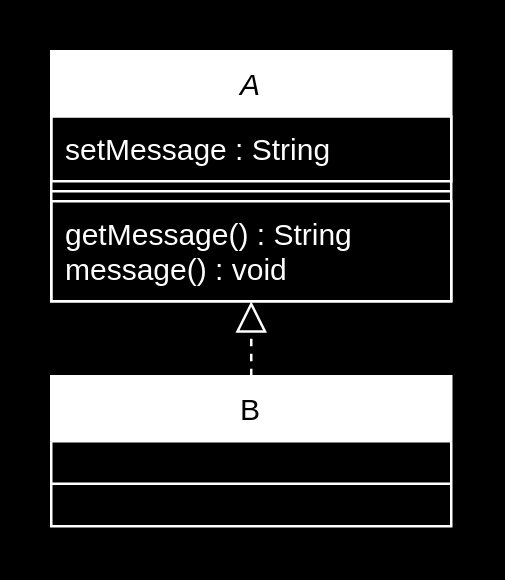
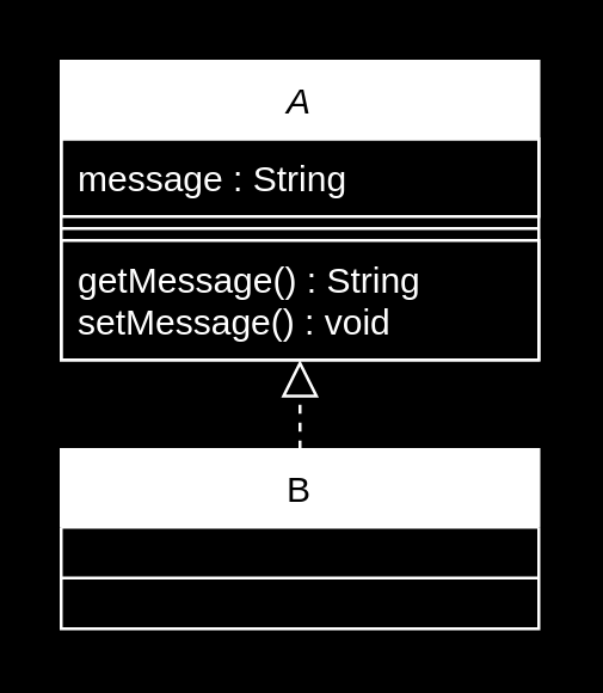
- <mxCell id="3" value="setMessage : String" style="text;align=left;verticalAlign=top;spacingLeft=4;spacingRight=4;overflow=hidden;rotatable=0;points=[[0,0.5],[1,0.5]];portConstraint=eastwest;strokeColor=#FFFFFF;fontColor=#FFFFFF;" parent="2" vertex="1"><mxGeometry y="26" width="160" height="26" as="geometry" /></mxCell>
+ <mxCell id="3" value="message : String" style="text;align=left;verticalAlign=top;spacingLeft=4;spacingRight=4;overflow=hidden;rotatable=0;points=[[0,0.5],[1,0.5]];portConstraint=eastwest;strokeColor=#FFFFFF;fontColor=#FFFFFF;" parent="2" vertex="1"><mxGeometry y="26" width="160" height="26" as="geometry" /></mxCell>
- <mxCell id="5" value="getMessage() : String&#10;message() : void" style="text;align=left;verticalAlign=top;spacingLeft=4;spacingRight=4;overflow=hidden;rotatable=0;points=[[0,0.5],[1,0.5]];portConstraint=eastwest;strokeColor=#FFFFFF;fontColor=#FFFFFF;" parent="2" vertex="1"><mxGeometry y="60" width="160" height="40" as="geometry" /></mxCell>
+ <mxCell id="5" value="getMessage() : String&#10;setMessage() : void" style="text;align=left;verticalAlign=top;spacingLeft=4;spacingRight=4;overflow=hidden;rotatable=0;points=[[0,0.5],[1,0.5]];portConstraint=eastwest;strokeColor=#FFFFFF;fontColor=#FFFFFF;" parent="2" vertex="1"><mxGeometry y="60" width="160" height="40" as="geometry" /></mxCell>
